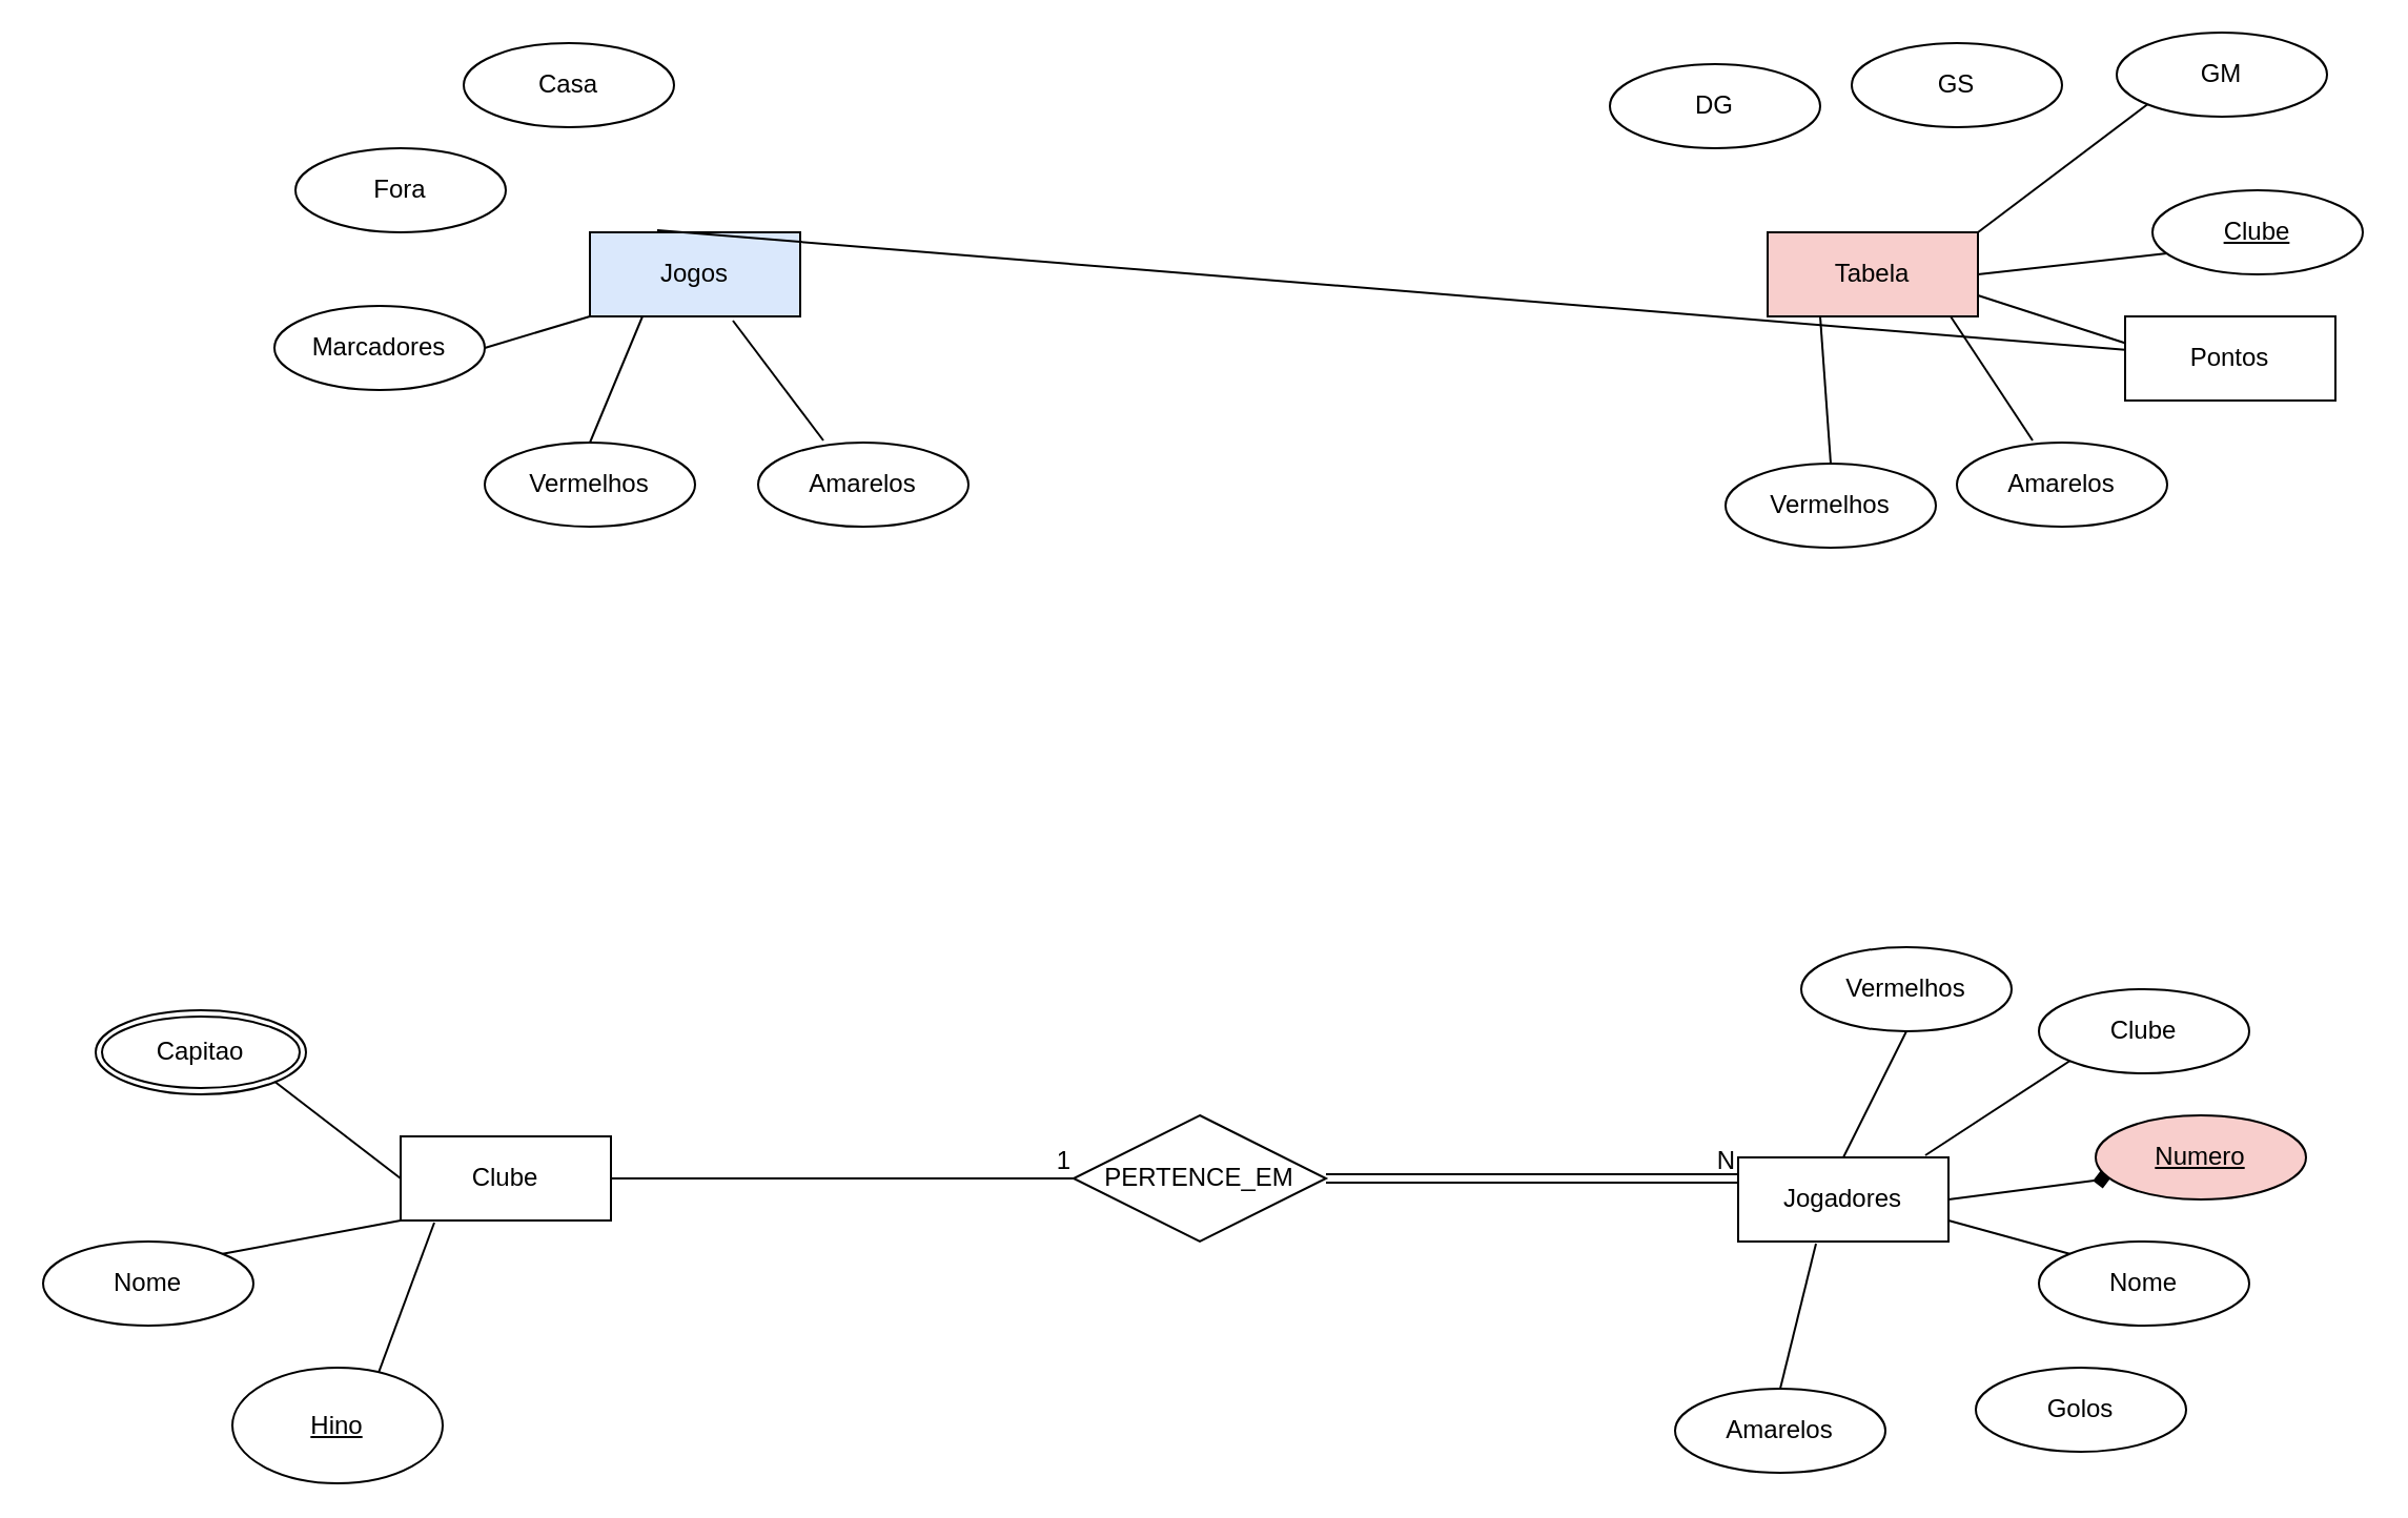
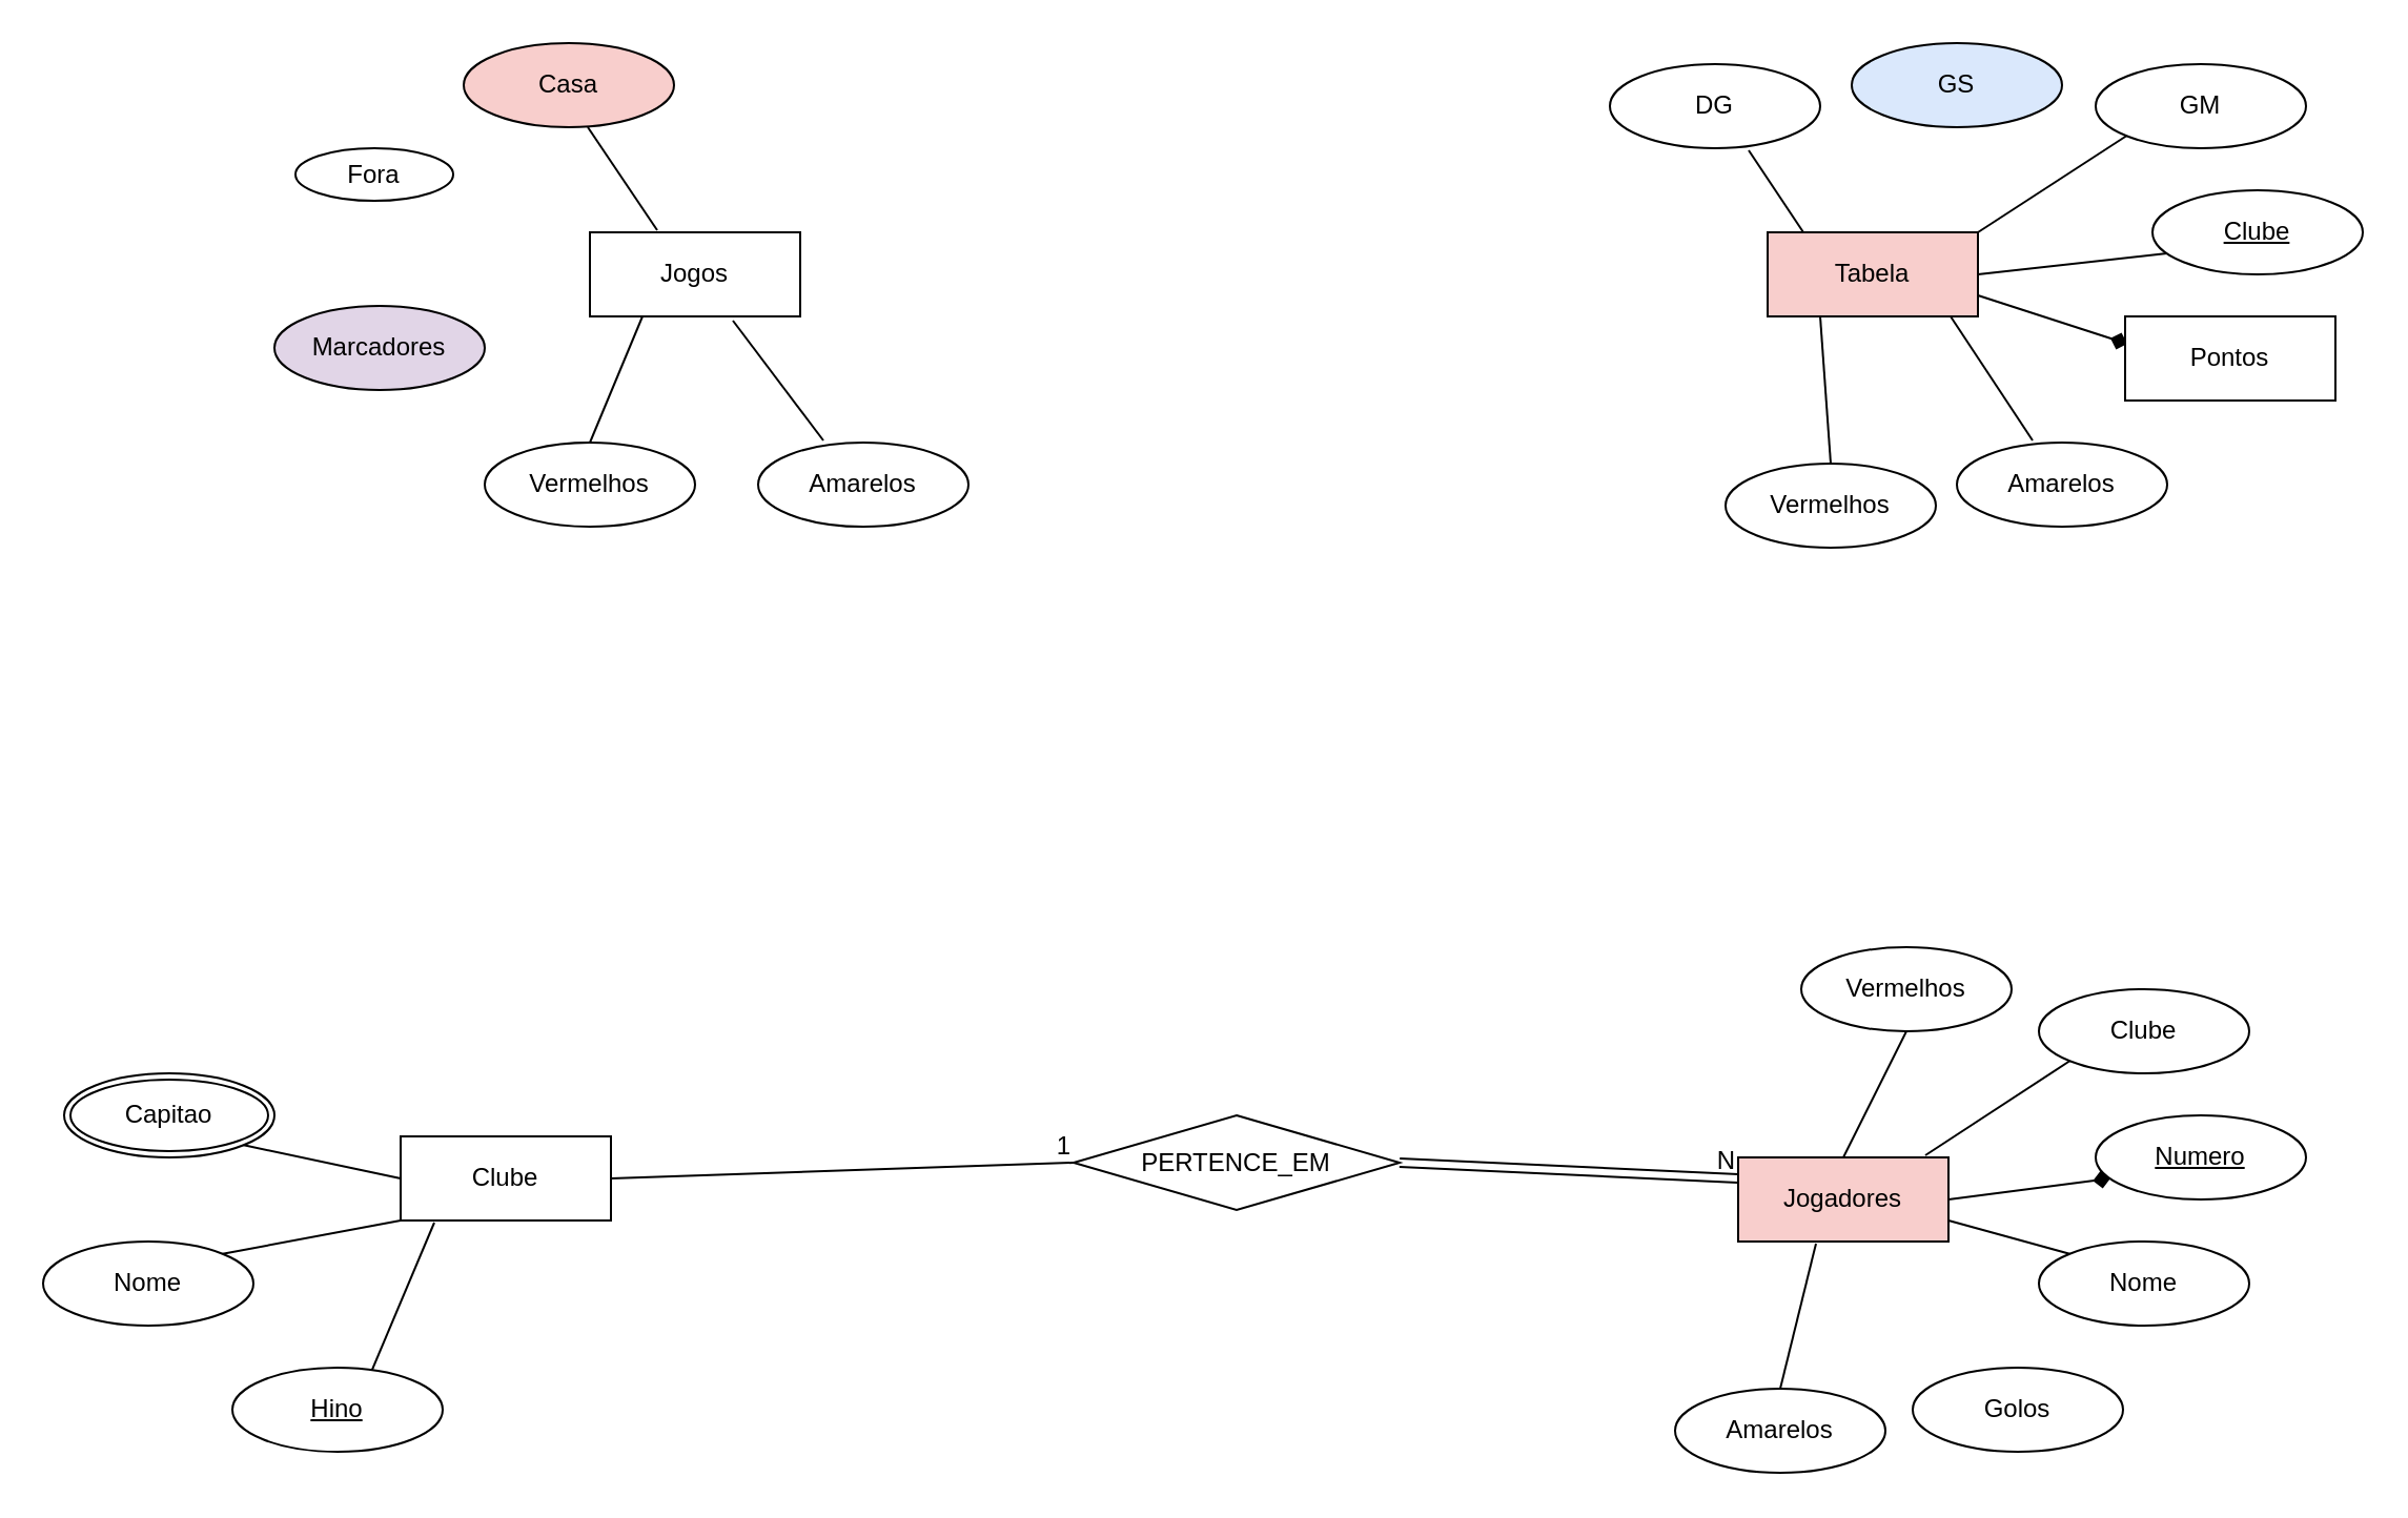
- <mxCell id="26" value="GM" style="ellipse;whiteSpace=wrap;html=1;align=center;" vertex="1" parent="1"><mxGeometry x="1006" y="15" width="100" height="40" as="geometry" /></mxCell>
+ <mxCell id="26" value="GM" style="ellipse;whiteSpace=wrap;html=1;align=center;" vertex="1" parent="1"><mxGeometry x="996" y="30" width="100" height="40" as="geometry" /></mxCell>
- <mxCell id="36" value="Casa" style="ellipse;whiteSpace=wrap;html=1;align=center;" vertex="1" parent="1"><mxGeometry x="220" y="20" width="100" height="40" as="geometry" /></mxCell>
+ <mxCell id="36" value="Casa" style="ellipse;whiteSpace=wrap;html=1;align=center;fillColor=#f8cecc;" vertex="1" parent="1"><mxGeometry x="220" y="20" width="100" height="40" as="geometry" /></mxCell>
- <mxCell id="27" value="GS" style="ellipse;whiteSpace=wrap;html=1;align=center;" vertex="1" parent="1"><mxGeometry x="880" y="20" width="100" height="40" as="geometry" /></mxCell>
+ <mxCell id="27" value="GS" style="ellipse;whiteSpace=wrap;html=1;align=center;fillColor=#dae8fc;" vertex="1" parent="1"><mxGeometry x="880" y="20" width="100" height="40" as="geometry" /></mxCell>
- <mxCell id="37" value="Fora" style="ellipse;whiteSpace=wrap;html=1;align=center;" vertex="1" parent="1"><mxGeometry x="140" y="70" width="100" height="40" as="geometry" /></mxCell>
+ <mxCell id="37" value="Fora" style="ellipse;whiteSpace=wrap;html=1;align=center;" vertex="1" parent="1"><mxGeometry x="140" y="70" width="75" height="25" as="geometry" /></mxCell>
+ <mxCell id="29" value="" style="endArrow=none;html=1;rounded=0;entryX=0.66;entryY=1.025;entryDx=0;entryDy=0;exitX=0.17;exitY=0;exitDx=0;exitDy=0;exitPerimeter=0;entryPerimeter=0;" edge="1" parent="1" target="30" source="5"><mxGeometry relative="1" as="geometry"><mxPoint x="789" y="110" as="sourcePoint" /><mxPoint x="785.5" y="41" as="targetPoint" /><Array as="points" /></mxGeometry></mxCell>
- <mxCell id="3" value="Jogos" style="whiteSpace=wrap;html=1;align=center;fillColor=#dae8fc;" vertex="1" parent="1"><mxGeometry x="280" y="110" width="100" height="40" as="geometry" /></mxCell>
+ <mxCell id="3" value="Jogos" style="whiteSpace=wrap;html=1;align=center;" vertex="1" parent="1"><mxGeometry x="280" y="110" width="100" height="40" as="geometry" /></mxCell>
- <mxCell id="35" value="" style="endArrow=none;html=1;rounded=0;exitX=0.32;exitY=-0.025;exitDx=0;exitDy=0;exitPerimeter=0;" edge="1" parent="1" source="3" target="24"><mxGeometry relative="1" as="geometry"><mxPoint x="300" y="110" as="sourcePoint" /><mxPoint x="280" y="50" as="targetPoint" /></mxGeometry></mxCell>
+ <mxCell id="35" value="" style="endArrow=none;html=1;rounded=0;exitX=0.32;exitY=-0.025;exitDx=0;exitDy=0;exitPerimeter=0;entryX=0.59;entryY=1;entryDx=0;entryDy=0;entryPerimeter=0;" edge="1" parent="1" source="3" target="36"><mxGeometry relative="1" as="geometry"><mxPoint x="300" y="110" as="sourcePoint" /><mxPoint x="280" y="50" as="targetPoint" /></mxGeometry></mxCell>
- <mxCell id="42" value="" style="endArrow=none;html=1;rounded=0;exitX=0;exitY=1;exitDx=0;exitDy=0;entryX=1;entryY=0.5;entryDx=0;entryDy=0;" edge="1" parent="1" target="43" source="3"><mxGeometry relative="1" as="geometry"><mxPoint x="270" y="195" as="sourcePoint" /><mxPoint x="190" y="165" as="targetPoint" /></mxGeometry></mxCell>
- <mxCell id="23" value="" style="endArrow=none;html=1;rounded=0;entryX=0.01;entryY=0.325;entryDx=0;entryDy=0;exitX=1;exitY=0.75;exitDx=0;exitDy=0;entryPerimeter=0;" edge="1" parent="1" target="24" source="5"><mxGeometry relative="1" as="geometry"><mxPoint x="953" y="140" as="sourcePoint" /><mxPoint x="894" y="211" as="targetPoint" /></mxGeometry></mxCell>
+ <mxCell id="23" value="" style="endArrow=diamond;html=1;rounded=0;entryX=0.01;entryY=0.325;entryDx=0;entryDy=0;exitX=1;exitY=0.75;exitDx=0;exitDy=0;entryPerimeter=0;" edge="1" parent="1" target="24" source="5"><mxGeometry relative="1" as="geometry"><mxPoint x="953" y="140" as="sourcePoint" /><mxPoint x="894" y="211" as="targetPoint" /></mxGeometry></mxCell>
- <mxCell id="43" value="Marcadores" style="ellipse;whiteSpace=wrap;html=1;align=center;" vertex="1" parent="1"><mxGeometry x="130" y="145" width="100" height="40" as="geometry" /></mxCell>
+ <mxCell id="43" value="Marcadores" style="ellipse;whiteSpace=wrap;html=1;align=center;fillColor=#e1d5e7;" vertex="1" parent="1"><mxGeometry x="130" y="145" width="100" height="40" as="geometry" /></mxCell>
- <mxCell id="44" value="Capitao" style="ellipse;shape=doubleEllipse;margin=3;whiteSpace=wrap;html=1;align=center;" vertex="1" parent="1"><mxGeometry x="45" y="480" width="100" height="40" as="geometry" /></mxCell>
+ <mxCell id="44" value="Capitao" style="ellipse;shape=doubleEllipse;margin=3;whiteSpace=wrap;html=1;align=center;" vertex="1" parent="1"><mxGeometry x="30" y="510" width="100" height="40" as="geometry" /></mxCell>
- <mxCell id="21" value="Numero" style="ellipse;whiteSpace=wrap;html=1;align=center;fontStyle=4;fillColor=#f8cecc;" vertex="1" parent="1"><mxGeometry x="996" y="530" width="100" height="40" as="geometry" /></mxCell>
+ <mxCell id="21" value="Numero" style="ellipse;whiteSpace=wrap;html=1;align=center;fontStyle=4;" vertex="1" parent="1"><mxGeometry x="996" y="530" width="100" height="40" as="geometry" /></mxCell>
- <mxCell id="45" value="PERTENCE_EM" style="shape=rhombus;perimeter=rhombusPerimeter;whiteSpace=wrap;html=1;align=center;" vertex="1" parent="1"><mxGeometry x="510" y="530" width="120" height="60" as="geometry" /></mxCell>
+ <mxCell id="45" value="PERTENCE_EM" style="shape=rhombus;perimeter=rhombusPerimeter;whiteSpace=wrap;html=1;align=center;" vertex="1" parent="1"><mxGeometry x="510" y="530" width="155" height="45" as="geometry" /></mxCell>
- <mxCell id="4" value="Jogadores" style="whiteSpace=wrap;html=1;align=center;" vertex="1" parent="1"><mxGeometry x="826" y="550" width="100" height="40" as="geometry" /></mxCell>
+ <mxCell id="4" value="Jogadores" style="whiteSpace=wrap;html=1;align=center;fillColor=#f8cecc;" vertex="1" parent="1"><mxGeometry x="826" y="550" width="100" height="40" as="geometry" /></mxCell>
- <mxCell id="16" value="Golos" style="ellipse;whiteSpace=wrap;html=1;align=center;" vertex="1" parent="1"><mxGeometry x="939" y="650" width="100" height="40" as="geometry" /></mxCell>
+ <mxCell id="16" value="Golos" style="ellipse;whiteSpace=wrap;html=1;align=center;" vertex="1" parent="1"><mxGeometry x="909" y="650" width="100" height="40" as="geometry" /></mxCell>
- <mxCell id="7" value="Hino" style="ellipse;whiteSpace=wrap;html=1;align=center;fontStyle=4;" vertex="1" parent="1"><mxGeometry x="110" y="650" width="100" height="55" as="geometry" /></mxCell>
+ <mxCell id="7" value="Hino" style="ellipse;whiteSpace=wrap;html=1;align=center;fontStyle=4;" vertex="1" parent="1"><mxGeometry x="110" y="650" width="100" height="40" as="geometry" /></mxCell>
